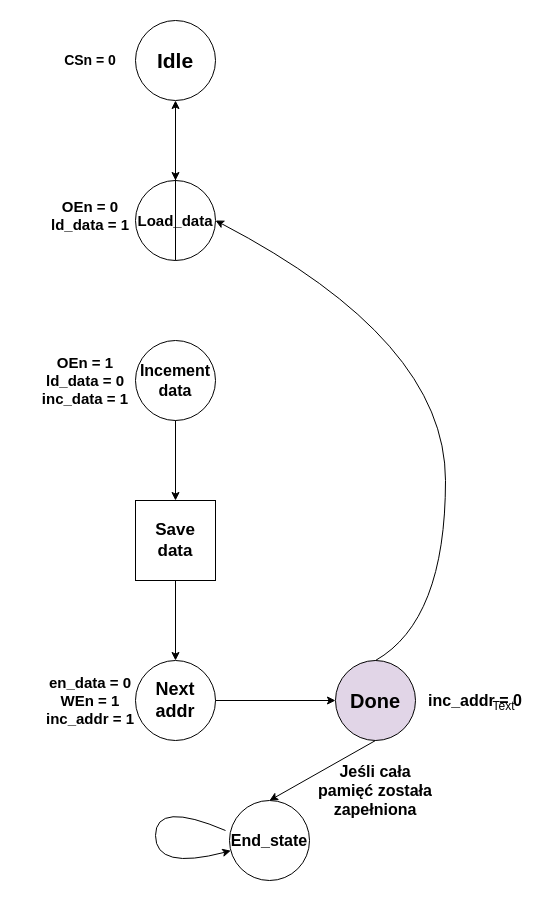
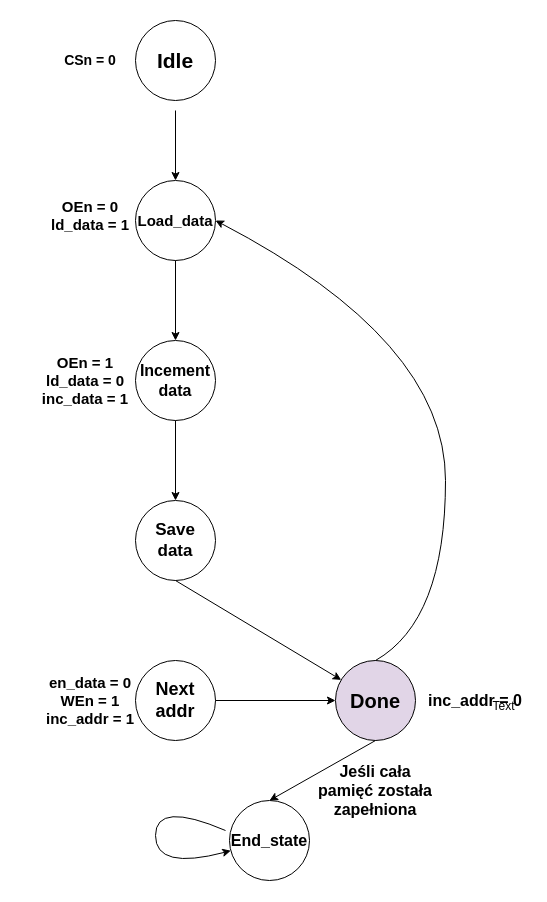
- <mxCell id="10" value="" style="endArrow=classic;html=1;exitX=0.5;exitY=1;exitDx=0;exitDy=0;" edge="1" parent="1" source="3" target="2"><mxGeometry width="50" height="50" relative="1" as="geometry"><mxPoint x="75" y="370" as="sourcePoint" /><mxPoint x="125" y="320" as="targetPoint" /></mxGeometry></mxCell>
+ <mxCell id="10" value="" style="endArrow=classic;html=1;entryX=0.5;entryY=0;entryDx=0;entryDy=0;exitX=0.5;exitY=1;exitDx=0;exitDy=0;" edge="1" parent="1" source="3" target="4"><mxGeometry width="50" height="50" relative="1" as="geometry"><mxPoint x="75" y="370" as="sourcePoint" /><mxPoint x="125" y="320" as="targetPoint" /></mxGeometry></mxCell>
- <mxCell id="5" value="&lt;font style=&quot;font-size: 17px&quot;&gt;&lt;b&gt;Save data&lt;br&gt;&lt;/b&gt;&lt;/font&gt;" style="whiteSpace=wrap;html=1;aspect=fixed;rounded=0;" vertex="1" parent="1"><mxGeometry x="135" y="500" width="80" height="80" as="geometry" /></mxCell>
+ <mxCell id="5" value="&lt;font style=&quot;font-size: 17px&quot;&gt;&lt;b&gt;Save data&lt;br&gt;&lt;/b&gt;&lt;/font&gt;" style="ellipse;whiteSpace=wrap;html=1;aspect=fixed;" vertex="1" parent="1"><mxGeometry x="135" y="500" width="80" height="80" as="geometry" /></mxCell>
- <mxCell id="12" value="" style="endArrow=classic;html=1;entryX=0.5;entryY=0;entryDx=0;entryDy=0;exitX=0.5;exitY=1;exitDx=0;exitDy=0;" edge="1" parent="1" source="5" target="6"><mxGeometry width="50" height="50" relative="1" as="geometry"><mxPoint x="75" y="780" as="sourcePoint" /><mxPoint x="125" y="730" as="targetPoint" /></mxGeometry></mxCell>
+ <mxCell id="12" value="" style="endArrow=classic;html=1;exitX=0.5;exitY=1;exitDx=0;exitDy=0;" edge="1" parent="1" source="5" target="7"><mxGeometry width="50" height="50" relative="1" as="geometry"><mxPoint x="75" y="780" as="sourcePoint" /><mxPoint x="125" y="730" as="targetPoint" /></mxGeometry></mxCell>
